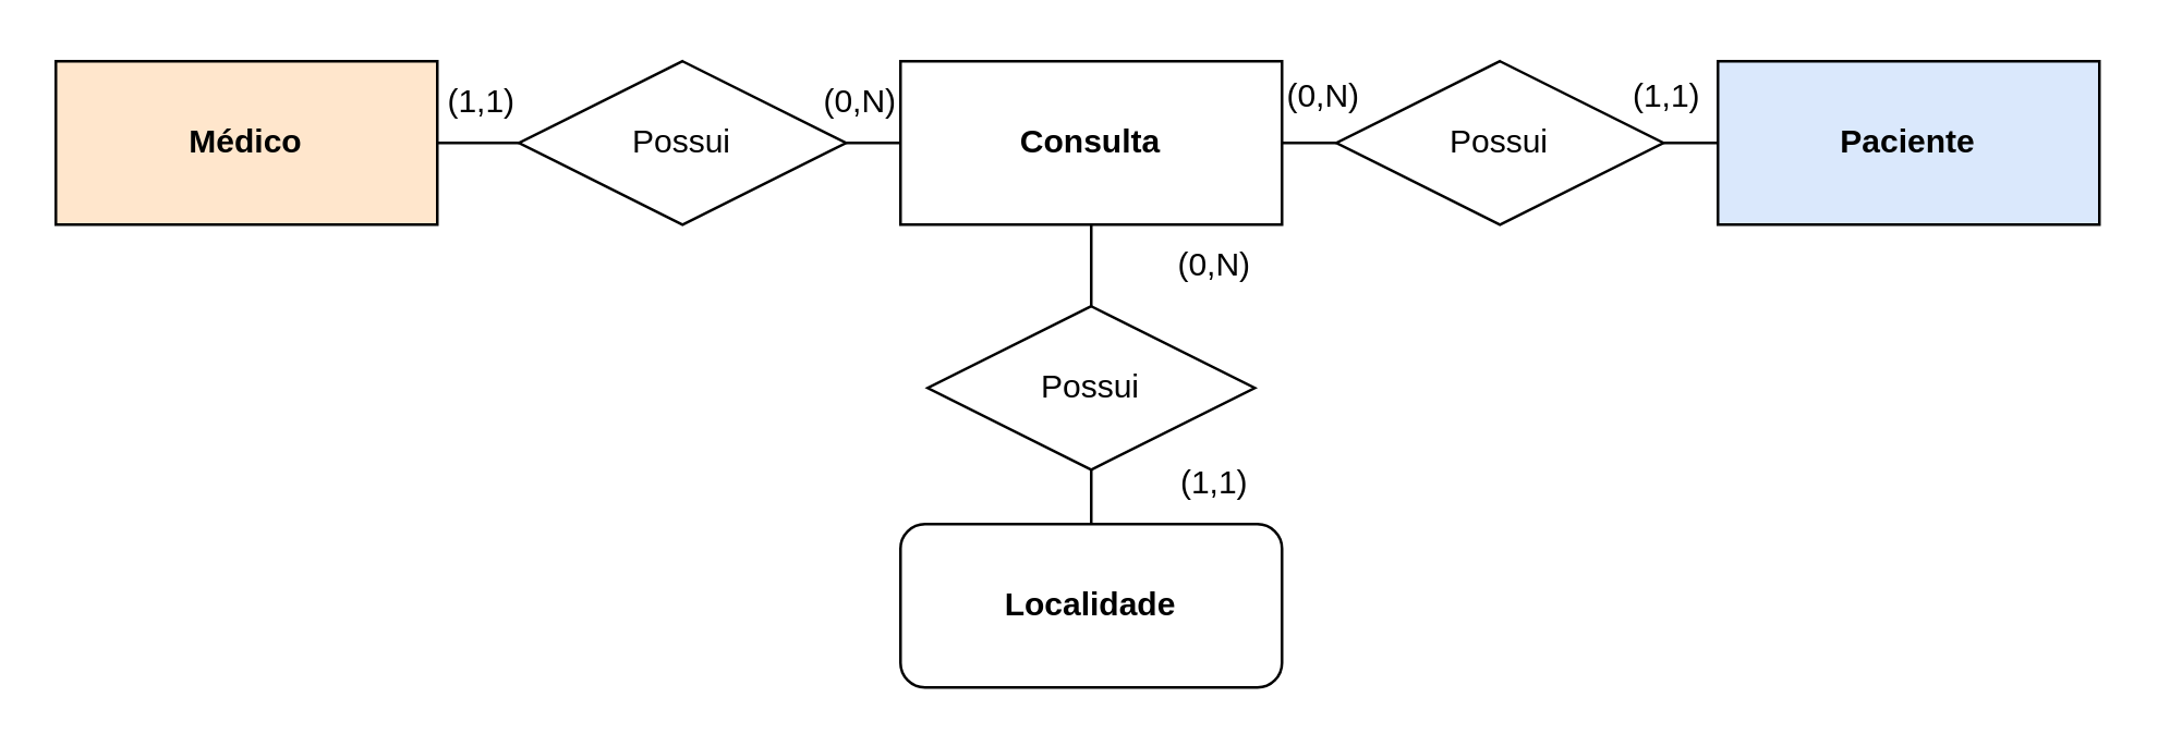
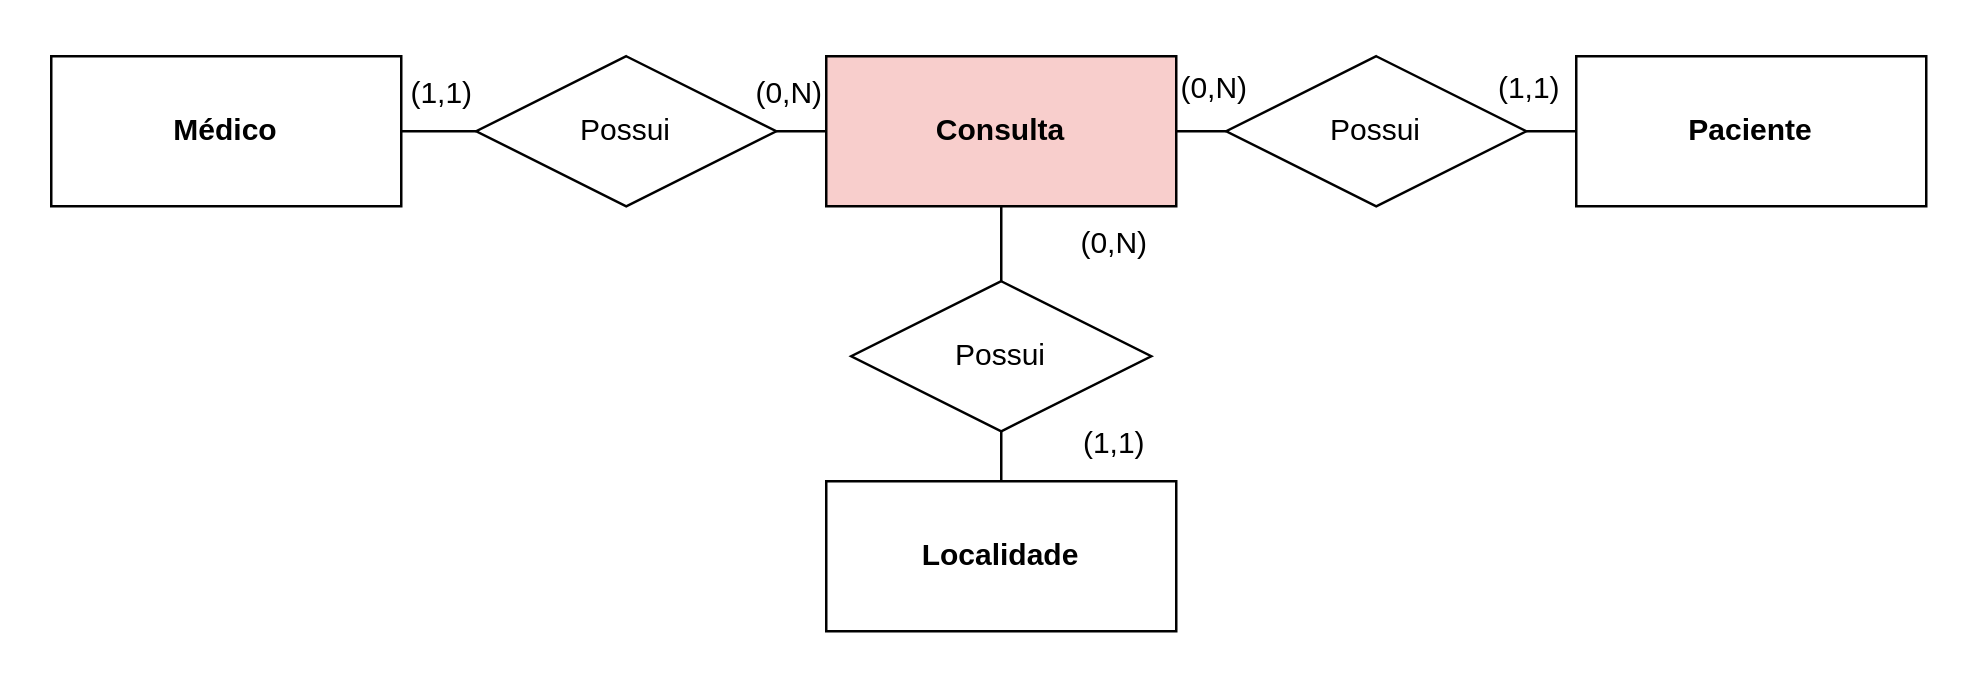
- <mxCell id="2" value="&lt;b&gt;Médico&lt;/b&gt;" style="whiteSpace=wrap;html=1;align=center;fillColor=#ffe6cc;" vertex="1" parent="1"><mxGeometry x="20" y="22" width="140" height="60" as="geometry" /></mxCell>
+ <mxCell id="2" value="&lt;b&gt;Médico&lt;/b&gt;" style="whiteSpace=wrap;html=1;align=center;" vertex="1" parent="1"><mxGeometry x="20" y="22" width="140" height="60" as="geometry" /></mxCell>
- <mxCell id="8" value="&lt;b&gt;Consulta&lt;/b&gt;" style="whiteSpace=wrap;html=1;align=center;" vertex="1" parent="1"><mxGeometry x="330" y="22" width="140" height="60" as="geometry" /></mxCell>
+ <mxCell id="8" value="&lt;b&gt;Consulta&lt;/b&gt;" style="whiteSpace=wrap;html=1;align=center;fillColor=#f8cecc;" vertex="1" parent="1"><mxGeometry x="330" y="22" width="140" height="60" as="geometry" /></mxCell>
- <mxCell id="4" value="&lt;b&gt;Paciente&lt;/b&gt;" style="whiteSpace=wrap;html=1;align=center;fillColor=#dae8fc;" vertex="1" parent="1"><mxGeometry x="630" y="22" width="140" height="60" as="geometry" /></mxCell>
+ <mxCell id="4" value="&lt;b&gt;Paciente&lt;/b&gt;" style="whiteSpace=wrap;html=1;align=center;" vertex="1" parent="1"><mxGeometry x="630" y="22" width="140" height="60" as="geometry" /></mxCell>
- <mxCell id="9" value="&lt;b&gt;Localidade&lt;/b&gt;" style="whiteSpace=wrap;html=1;align=center;rounded=1;" vertex="1" parent="1"><mxGeometry x="330" y="192" width="140" height="60" as="geometry" /></mxCell>
+ <mxCell id="9" value="&lt;b&gt;Localidade&lt;/b&gt;" style="whiteSpace=wrap;html=1;align=center;" vertex="1" parent="1"><mxGeometry x="330" y="192" width="140" height="60" as="geometry" /></mxCell>
